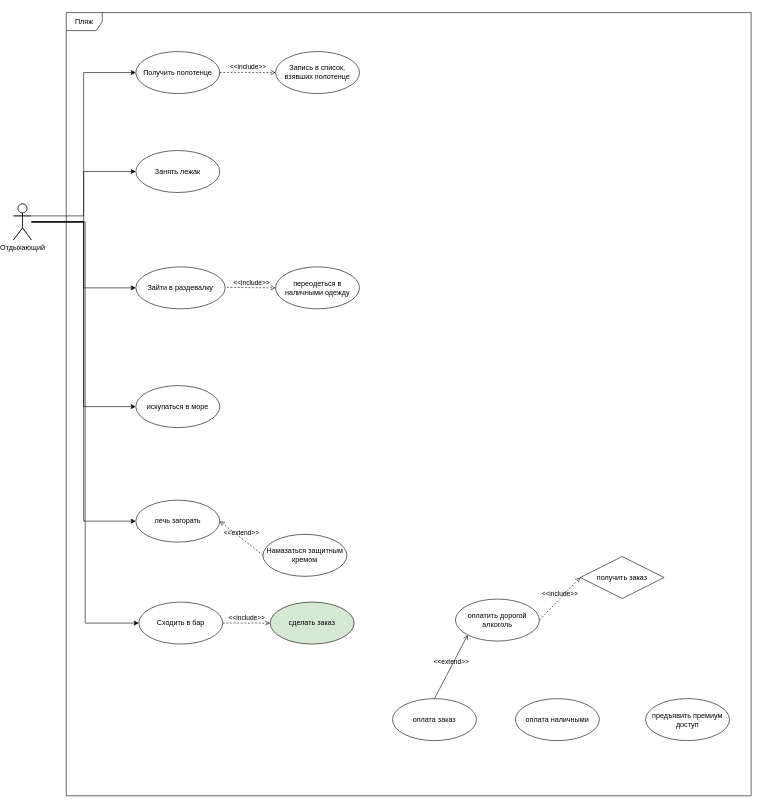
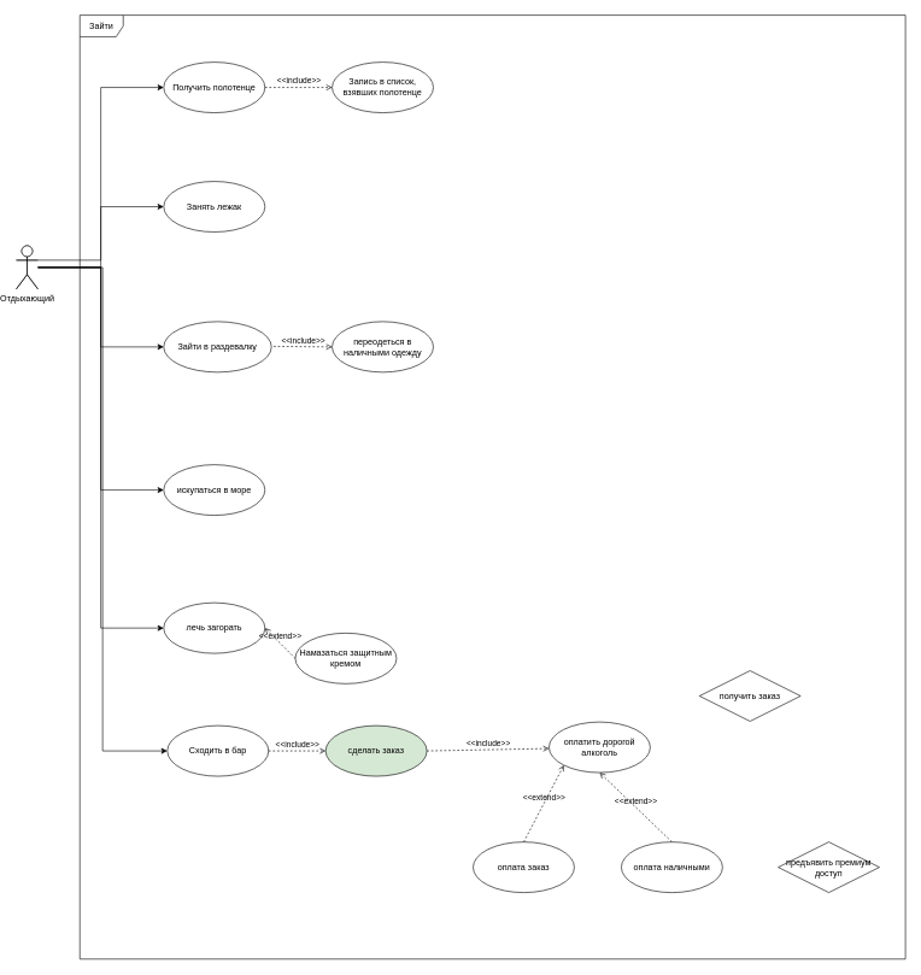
- <mxCell id="18" value="Пляж" style="shape=umlFrame;whiteSpace=wrap;html=1;" vertex="1" parent="1"><mxGeometry x="108" y="20" width="1142" height="1306" as="geometry" /></mxCell>
+ <mxCell id="18" value="Зайти" style="shape=umlFrame;whiteSpace=wrap;html=1;" vertex="1" parent="1"><mxGeometry x="108" y="20" width="1142" height="1306" as="geometry" /></mxCell>
- <mxCell id="28" value="Намазаться защитным кремом" style="ellipse;whiteSpace=wrap;html=1;" vertex="1" parent="1"><mxGeometry x="436" y="890" width="140" height="70" as="geometry" /></mxCell>
+ <mxCell id="28" value="Намазаться защитным кремом" style="ellipse;whiteSpace=wrap;html=1;" vertex="1" parent="1"><mxGeometry x="406" y="875" width="140" height="70" as="geometry" /></mxCell>
- <mxCell id="33" value="&amp;lt;&amp;lt;include&amp;gt;&amp;gt;" style="html=1;verticalAlign=bottom;labelBackgroundColor=none;endArrow=open;endFill=0;dashed=1;exitX=1;exitY=0.5;exitDx=0;exitDy=0;entryX=0;entryY=0.5;entryDx=0;entryDy=0;" edge="1" parent="1" source="21" target="32"><mxGeometry width="160" relative="1" as="geometry"><mxPoint x="906" y="1013" as="sourcePoint" /><mxPoint x="1066" y="1013" as="targetPoint" /></mxGeometry></mxCell>
+ <mxCell id="22" value="&amp;lt;&amp;lt;include&amp;gt;&amp;gt;" style="html=1;verticalAlign=bottom;labelBackgroundColor=none;endArrow=open;endFill=0;dashed=1;exitX=1;exitY=0.5;exitDx=0;exitDy=0;entryX=0;entryY=0.524;entryDx=0;entryDy=0;entryPerimeter=0;" edge="1" parent="1" source="30" target="21"><mxGeometry x="0.01" width="160" relative="1" as="geometry"><mxPoint x="658" y="1034" as="sourcePoint" /><mxPoint x="739" y="1034.71" as="targetPoint" /><mxPoint as="offset" /></mxGeometry></mxCell>
+ <mxCell id="27" value="&amp;lt;&amp;lt;extend&amp;gt;&amp;gt;" style="html=1;verticalAlign=bottom;labelBackgroundColor=none;endArrow=open;endFill=0;dashed=1;exitX=0.5;exitY=0;exitDx=0;exitDy=0;entryX=0.5;entryY=1;entryDx=0;entryDy=0;" edge="1" parent="1" source="24" target="21"><mxGeometry width="160" relative="1" as="geometry"><mxPoint x="947" y="1112" as="sourcePoint" /><mxPoint x="1107" y="1112" as="targetPoint" /></mxGeometry></mxCell>
- <mxCell id="26" value="&amp;lt;&amp;lt;extend&amp;gt;&amp;gt;" style="html=1;verticalAlign=bottom;labelBackgroundColor=none;endArrow=open;endFill=0;dashed=0;exitX=0.5;exitY=0;exitDx=0;exitDy=0;entryX=0;entryY=1;entryDx=0;entryDy=0;" edge="1" parent="1" source="23" target="21"><mxGeometry width="160" relative="1" as="geometry"><mxPoint x="985" y="1099" as="sourcePoint" /><mxPoint x="1145" y="1099" as="targetPoint" /></mxGeometry></mxCell>
+ <mxCell id="26" value="&amp;lt;&amp;lt;extend&amp;gt;&amp;gt;" style="html=1;verticalAlign=bottom;labelBackgroundColor=none;endArrow=open;endFill=0;dashed=1;exitX=0.5;exitY=0;exitDx=0;exitDy=0;entryX=0;entryY=1;entryDx=0;entryDy=0;" edge="1" parent="1" source="23" target="21"><mxGeometry width="160" relative="1" as="geometry"><mxPoint x="985" y="1099" as="sourcePoint" /><mxPoint x="1145" y="1099" as="targetPoint" /></mxGeometry></mxCell>
- <mxCell id="25" value="предъявить премиум доступ" style="ellipse;whiteSpace=wrap;html=1;" vertex="1" parent="1"><mxGeometry x="1074" y="1164" width="140" height="70" as="geometry" /></mxCell>
+ <mxCell id="25" value="предъявить премиум доступ" style="rhombus;whiteSpace=wrap;html=1;" vertex="1" parent="1"><mxGeometry x="1074" y="1164" width="140" height="70" as="geometry" /></mxCell>
